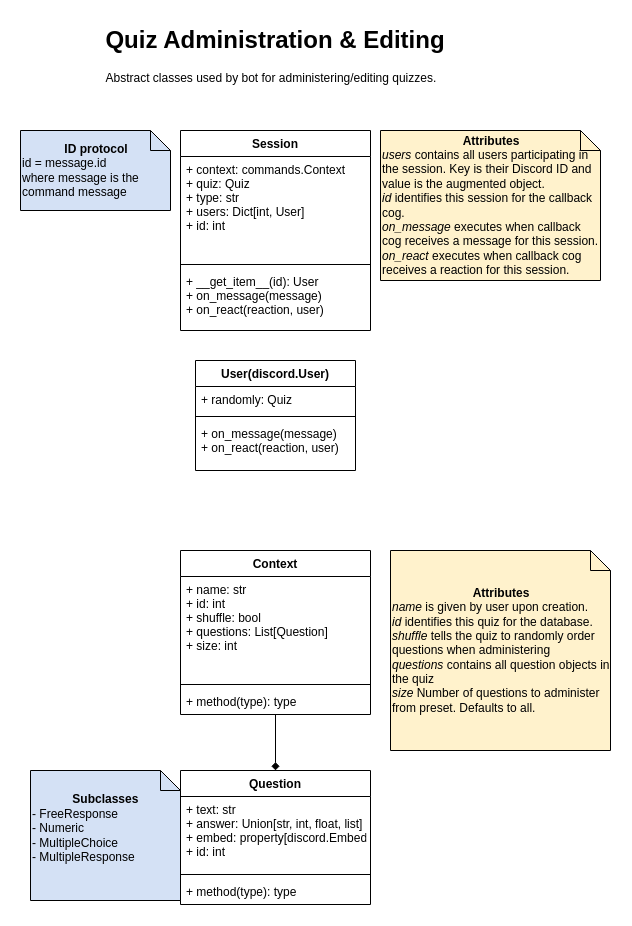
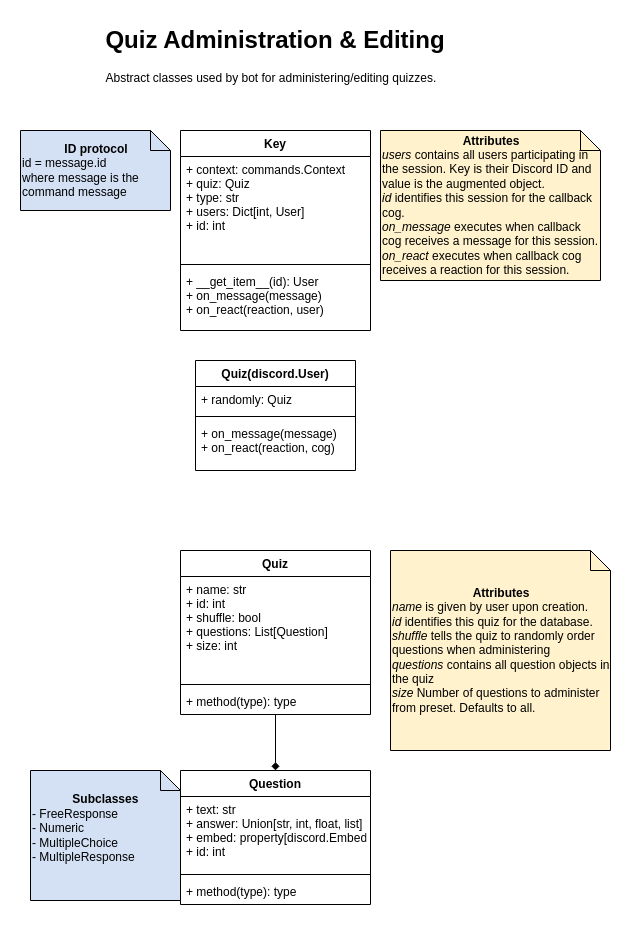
- <mxCell id="7" value="Session" style="swimlane;fontStyle=1;align=center;verticalAlign=top;childLayout=stackLayout;horizontal=1;startSize=26;horizontalStack=0;resizeParent=1;resizeParentMax=0;resizeLast=0;collapsible=1;marginBottom=0;" parent="1" vertex="1"><mxGeometry x="180" y="130" width="190" height="200" as="geometry" /></mxCell>
+ <mxCell id="7" value="Key" style="swimlane;fontStyle=1;align=center;verticalAlign=top;childLayout=stackLayout;horizontal=1;startSize=26;horizontalStack=0;resizeParent=1;resizeParentMax=0;resizeLast=0;collapsible=1;marginBottom=0;" parent="1" vertex="1"><mxGeometry x="180" y="130" width="190" height="200" as="geometry" /></mxCell>
- <mxCell id="11" value="User(discord.User)" style="swimlane;fontStyle=1;align=center;verticalAlign=top;childLayout=stackLayout;horizontal=1;startSize=26;horizontalStack=0;resizeParent=1;resizeParentMax=0;resizeLast=0;collapsible=1;marginBottom=0;" parent="1" vertex="1"><mxGeometry x="195" y="360" width="160" height="110" as="geometry" /></mxCell>
+ <mxCell id="11" value="Quiz(discord.User)" style="swimlane;fontStyle=1;align=center;verticalAlign=top;childLayout=stackLayout;horizontal=1;startSize=26;horizontalStack=0;resizeParent=1;resizeParentMax=0;resizeLast=0;collapsible=1;marginBottom=0;" parent="1" vertex="1"><mxGeometry x="195" y="360" width="160" height="110" as="geometry" /></mxCell>
- <mxCell id="14" value="+ on_message(message)&#10;+ on_react(reaction, user)" style="text;strokeColor=none;fillColor=none;align=left;verticalAlign=top;spacingLeft=4;spacingRight=4;overflow=hidden;rotatable=0;points=[[0,0.5],[1,0.5]];portConstraint=eastwest;" parent="11" vertex="1"><mxGeometry y="60" width="160" height="50" as="geometry" /></mxCell>
+ <mxCell id="14" value="+ on_message(message)&#10;+ on_react(reaction, cog)" style="text;strokeColor=none;fillColor=none;align=left;verticalAlign=top;spacingLeft=4;spacingRight=4;overflow=hidden;rotatable=0;points=[[0,0.5],[1,0.5]];portConstraint=eastwest;" parent="11" vertex="1"><mxGeometry y="60" width="160" height="50" as="geometry" /></mxCell>
- <mxCell id="2" value="Context" style="swimlane;fontStyle=1;align=center;verticalAlign=top;childLayout=stackLayout;horizontal=1;startSize=26;horizontalStack=0;resizeParent=1;resizeParentMax=0;resizeLast=0;collapsible=1;marginBottom=0;" parent="1" vertex="1"><mxGeometry x="180" y="550" width="190" height="164" as="geometry" /></mxCell>
+ <mxCell id="2" value="Quiz" style="swimlane;fontStyle=1;align=center;verticalAlign=top;childLayout=stackLayout;horizontal=1;startSize=26;horizontalStack=0;resizeParent=1;resizeParentMax=0;resizeLast=0;collapsible=1;marginBottom=0;" parent="1" vertex="1"><mxGeometry x="180" y="550" width="190" height="164" as="geometry" /></mxCell>
